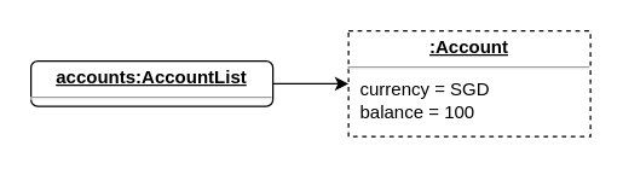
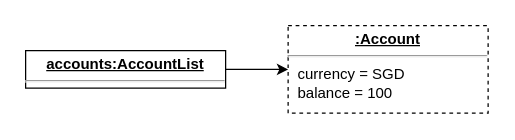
- <mxCell id="3" value="&lt;p style=&quot;margin:0px;margin-top:4px;text-align:center;text-decoration:underline;&quot;&gt;&lt;b&gt;accounts:AccountList&lt;/b&gt;&lt;/p&gt;&lt;hr&gt;&lt;p style=&quot;margin:0px;margin-left:8px;&quot;&gt;&lt;br&gt;&lt;/p&gt;" style="verticalAlign=top;align=left;overflow=fill;fontSize=12;fontFamily=Helvetica;html=1;whiteSpace=wrap;rounded=1;" parent="1" vertex="1"><mxGeometry x="20" y="40" width="160" height="30" as="geometry" /></mxCell>
+ <mxCell id="3" value="&lt;p style=&quot;margin:0px;margin-top:4px;text-align:center;text-decoration:underline;&quot;&gt;&lt;b&gt;accounts:AccountList&lt;/b&gt;&lt;/p&gt;&lt;hr&gt;&lt;p style=&quot;margin:0px;margin-left:8px;&quot;&gt;&lt;br&gt;&lt;/p&gt;" style="verticalAlign=top;align=left;overflow=fill;fontSize=12;fontFamily=Helvetica;html=1;whiteSpace=wrap;" parent="1" vertex="1"><mxGeometry x="20" y="40" width="160" height="30" as="geometry" /></mxCell>
